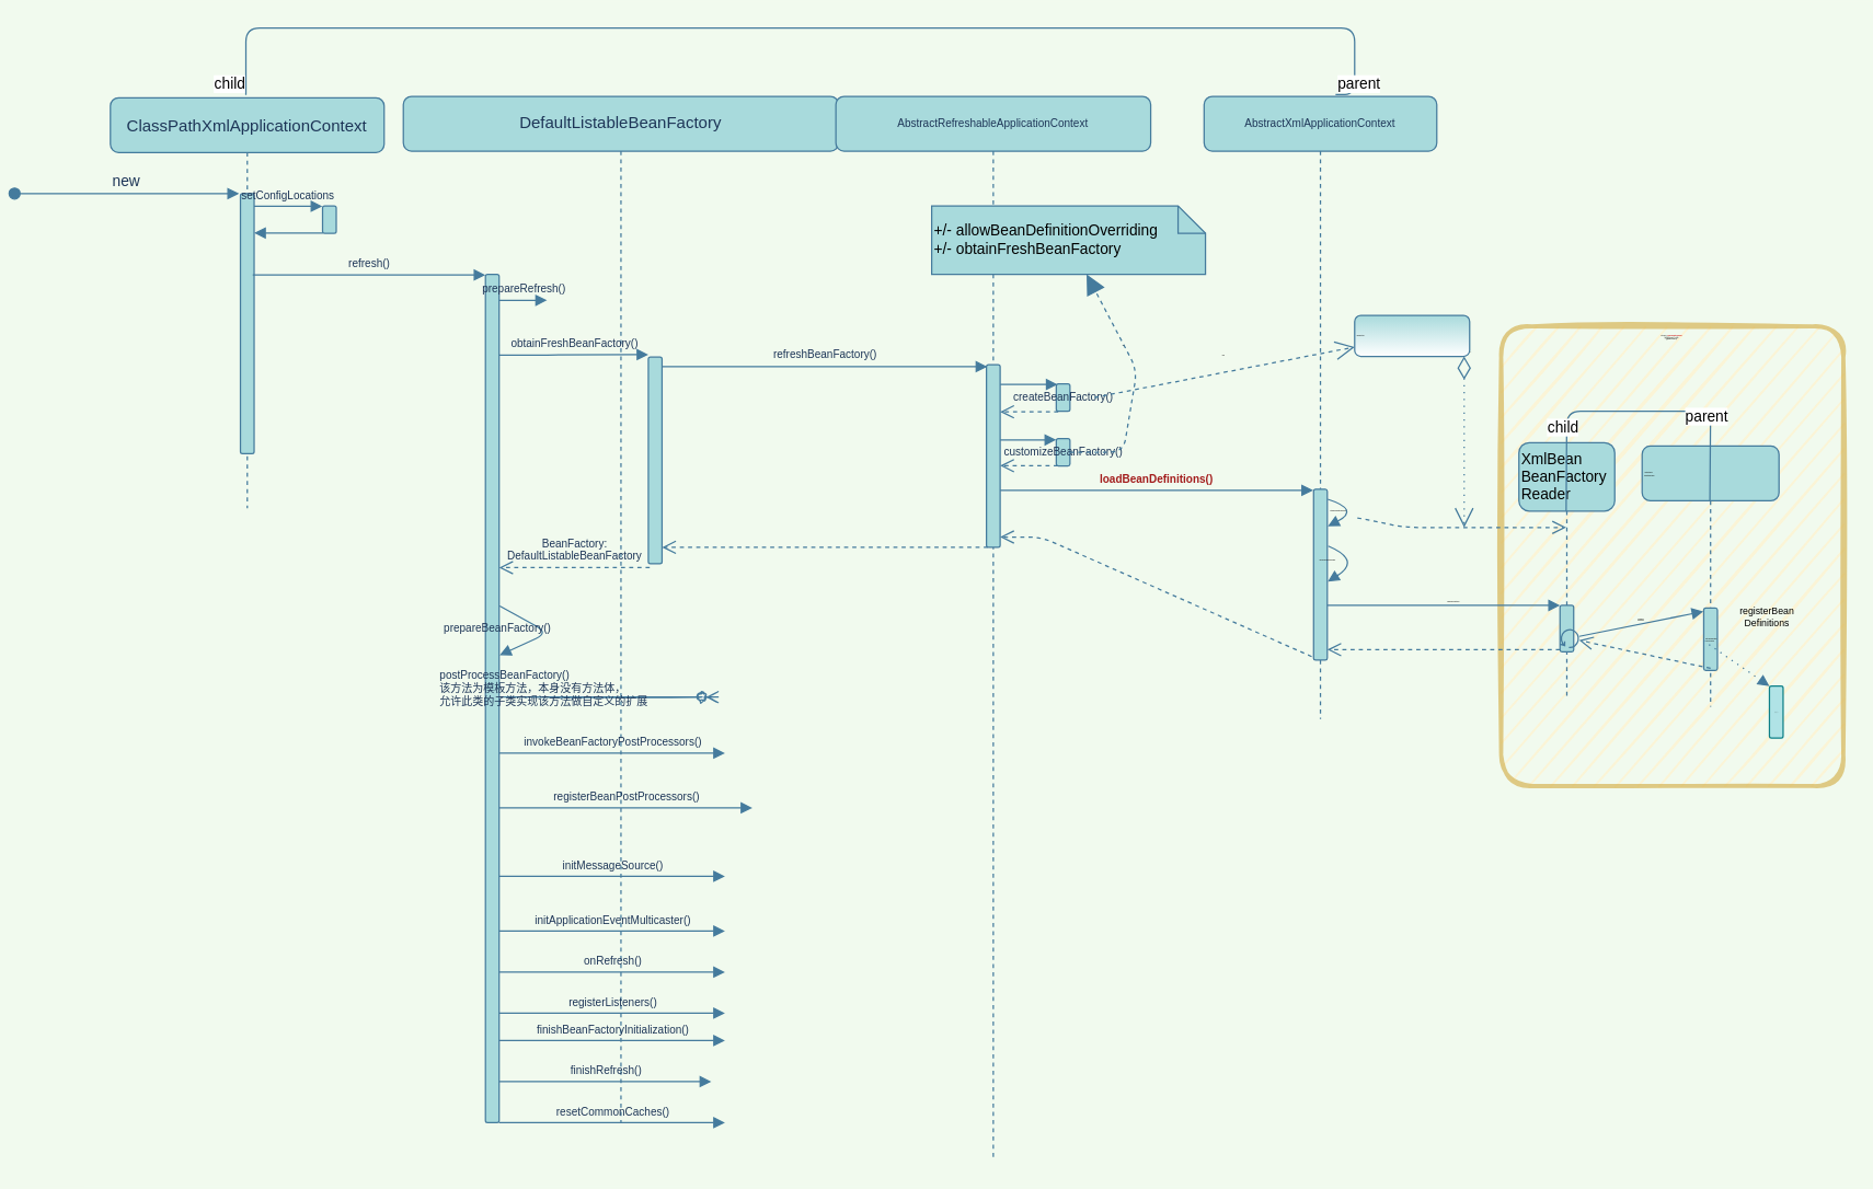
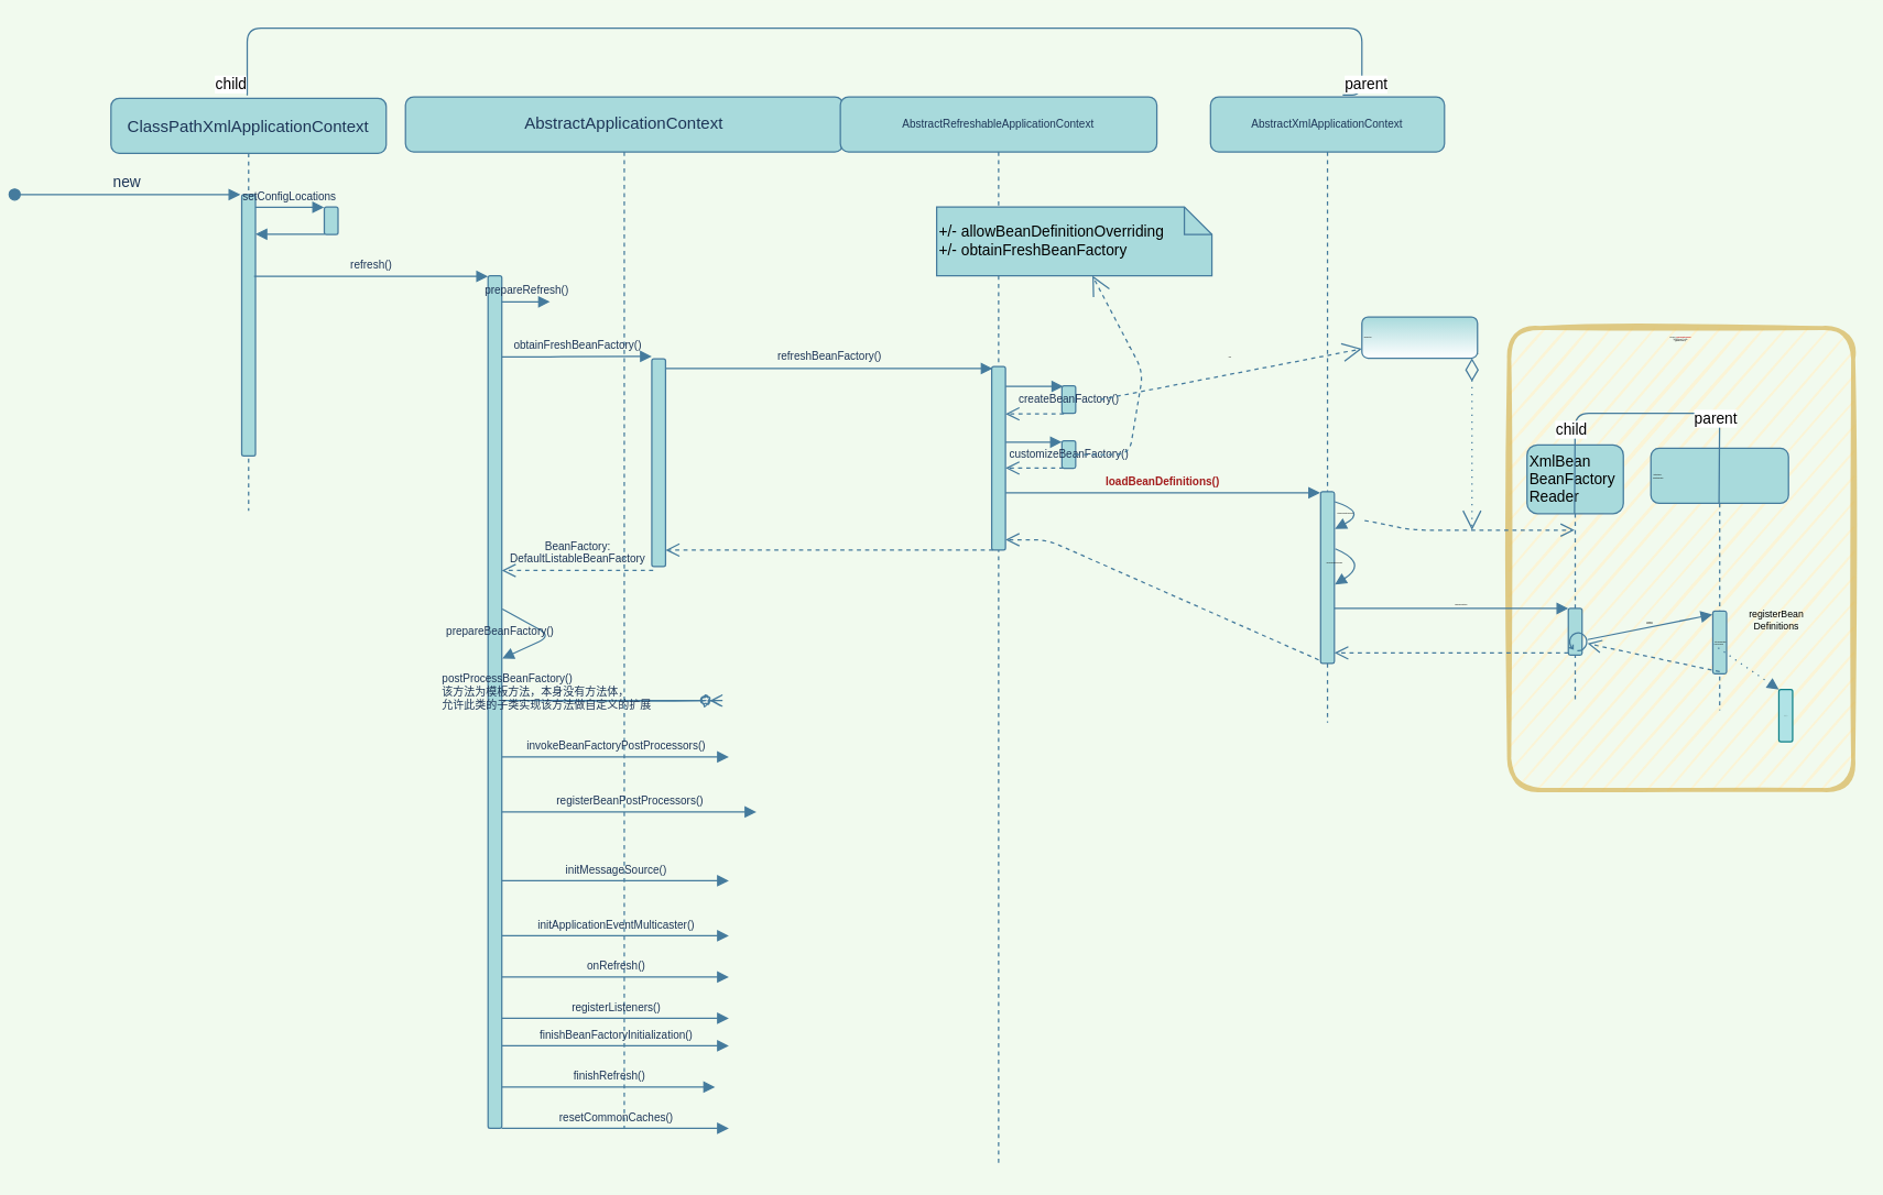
- <mxCell id="7" value="DefaultListableBeanFactory" style="shape=umlLifeline;perimeter=lifelinePerimeter;whiteSpace=wrap;html=1;container=1;collapsible=0;recursiveResize=0;outlineConnect=0;rounded=1;sketch=0;strokeColor=#457B9D;fillColor=#A8DADC;fontColor=#1D3557;labelBorderColor=none;" parent="1" vertex="1"><mxGeometry x="234" y="70" width="318" height="750" as="geometry" /></mxCell>
+ <mxCell id="7" value="AbstractApplicationContext" style="shape=umlLifeline;perimeter=lifelinePerimeter;whiteSpace=wrap;html=1;container=1;collapsible=0;recursiveResize=0;outlineConnect=0;rounded=1;sketch=0;strokeColor=#457B9D;fillColor=#A8DADC;fontColor=#1D3557;labelBorderColor=none;" parent="1" vertex="1"><mxGeometry x="234" y="70" width="318" height="750" as="geometry" /></mxCell>
- <mxCell id="38" value="set" style="endArrow=block;endSize=12;dashed=1;html=1;labelBackgroundColor=none;strokeColor=#457B9D;fillColor=#A8DADC;fontSize=1;fontColor=#000000;" parent="29" source="34" target="37" edge="1"><mxGeometry x="0.346" width="160" relative="1" as="geometry"><mxPoint x="200" y="360" as="sourcePoint" /><mxPoint x="360" y="360" as="targetPoint" /><Array as="points"><mxPoint x="210" y="260" /><mxPoint x="220" y="200" /></Array><mxPoint x="-1" as="offset" /></mxGeometry></mxCell>
+ <mxCell id="38" value="set" style="endArrow=open;endSize=12;dashed=1;html=1;labelBackgroundColor=none;strokeColor=#457B9D;fillColor=#A8DADC;fontSize=1;fontColor=#000000;" parent="29" source="34" target="37" edge="1"><mxGeometry x="0.346" width="160" relative="1" as="geometry"><mxPoint x="200" y="360" as="sourcePoint" /><mxPoint x="360" y="360" as="targetPoint" /><Array as="points"><mxPoint x="210" y="260" /><mxPoint x="220" y="200" /></Array><mxPoint x="-1" as="offset" /></mxGeometry></mxCell>
